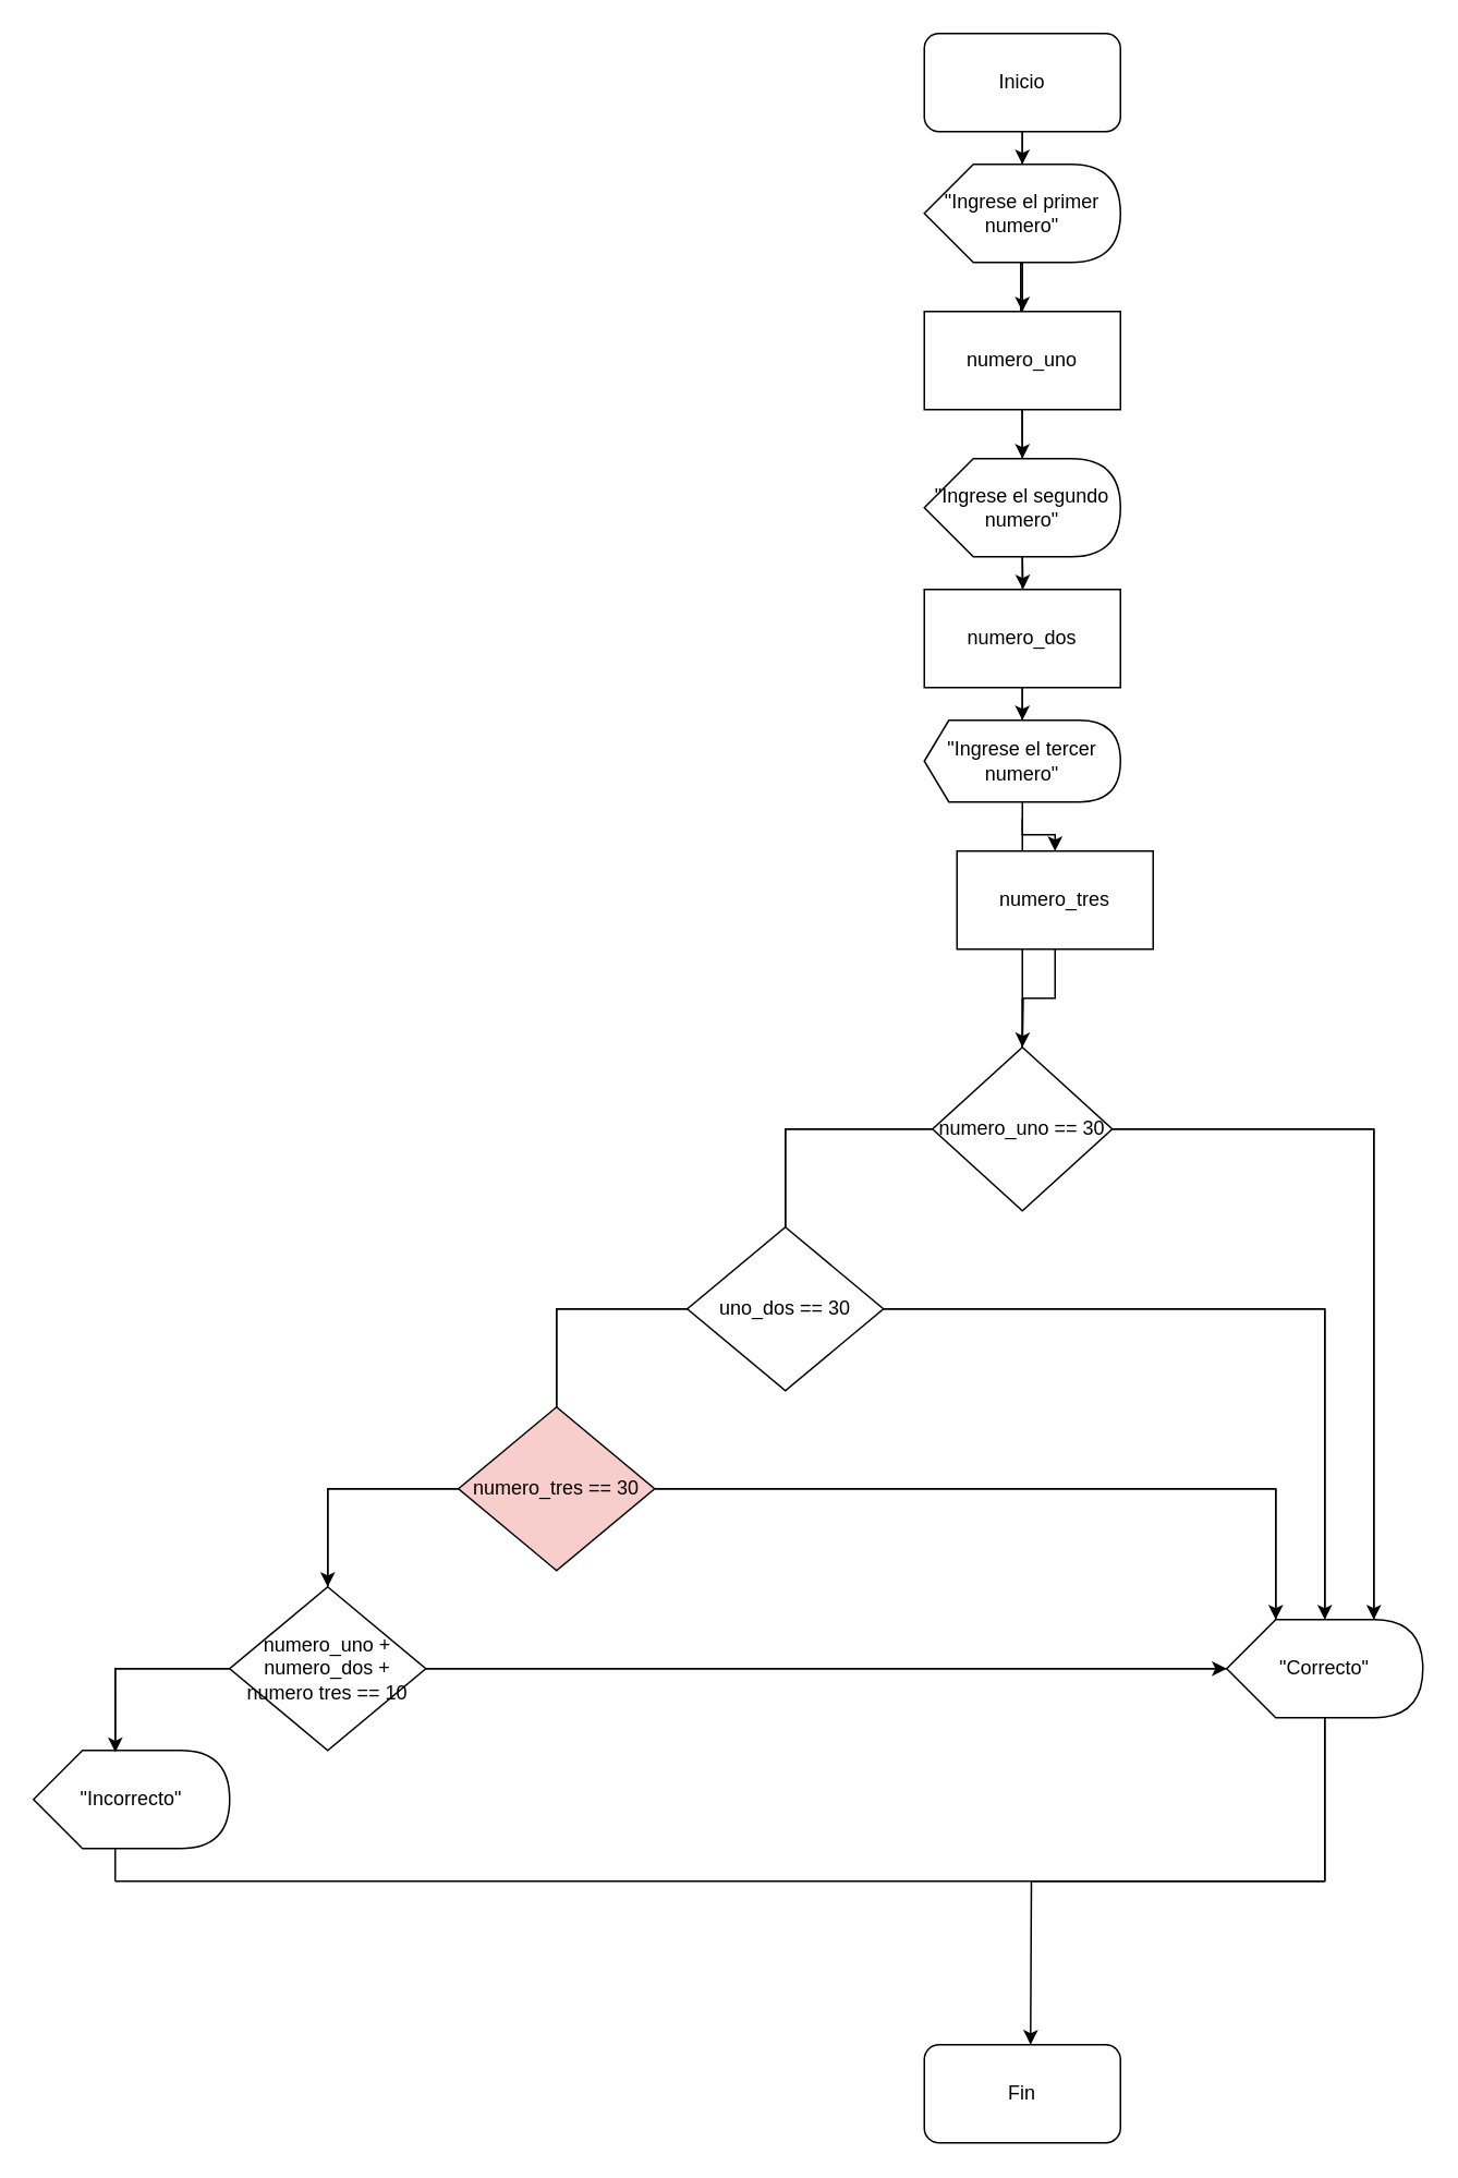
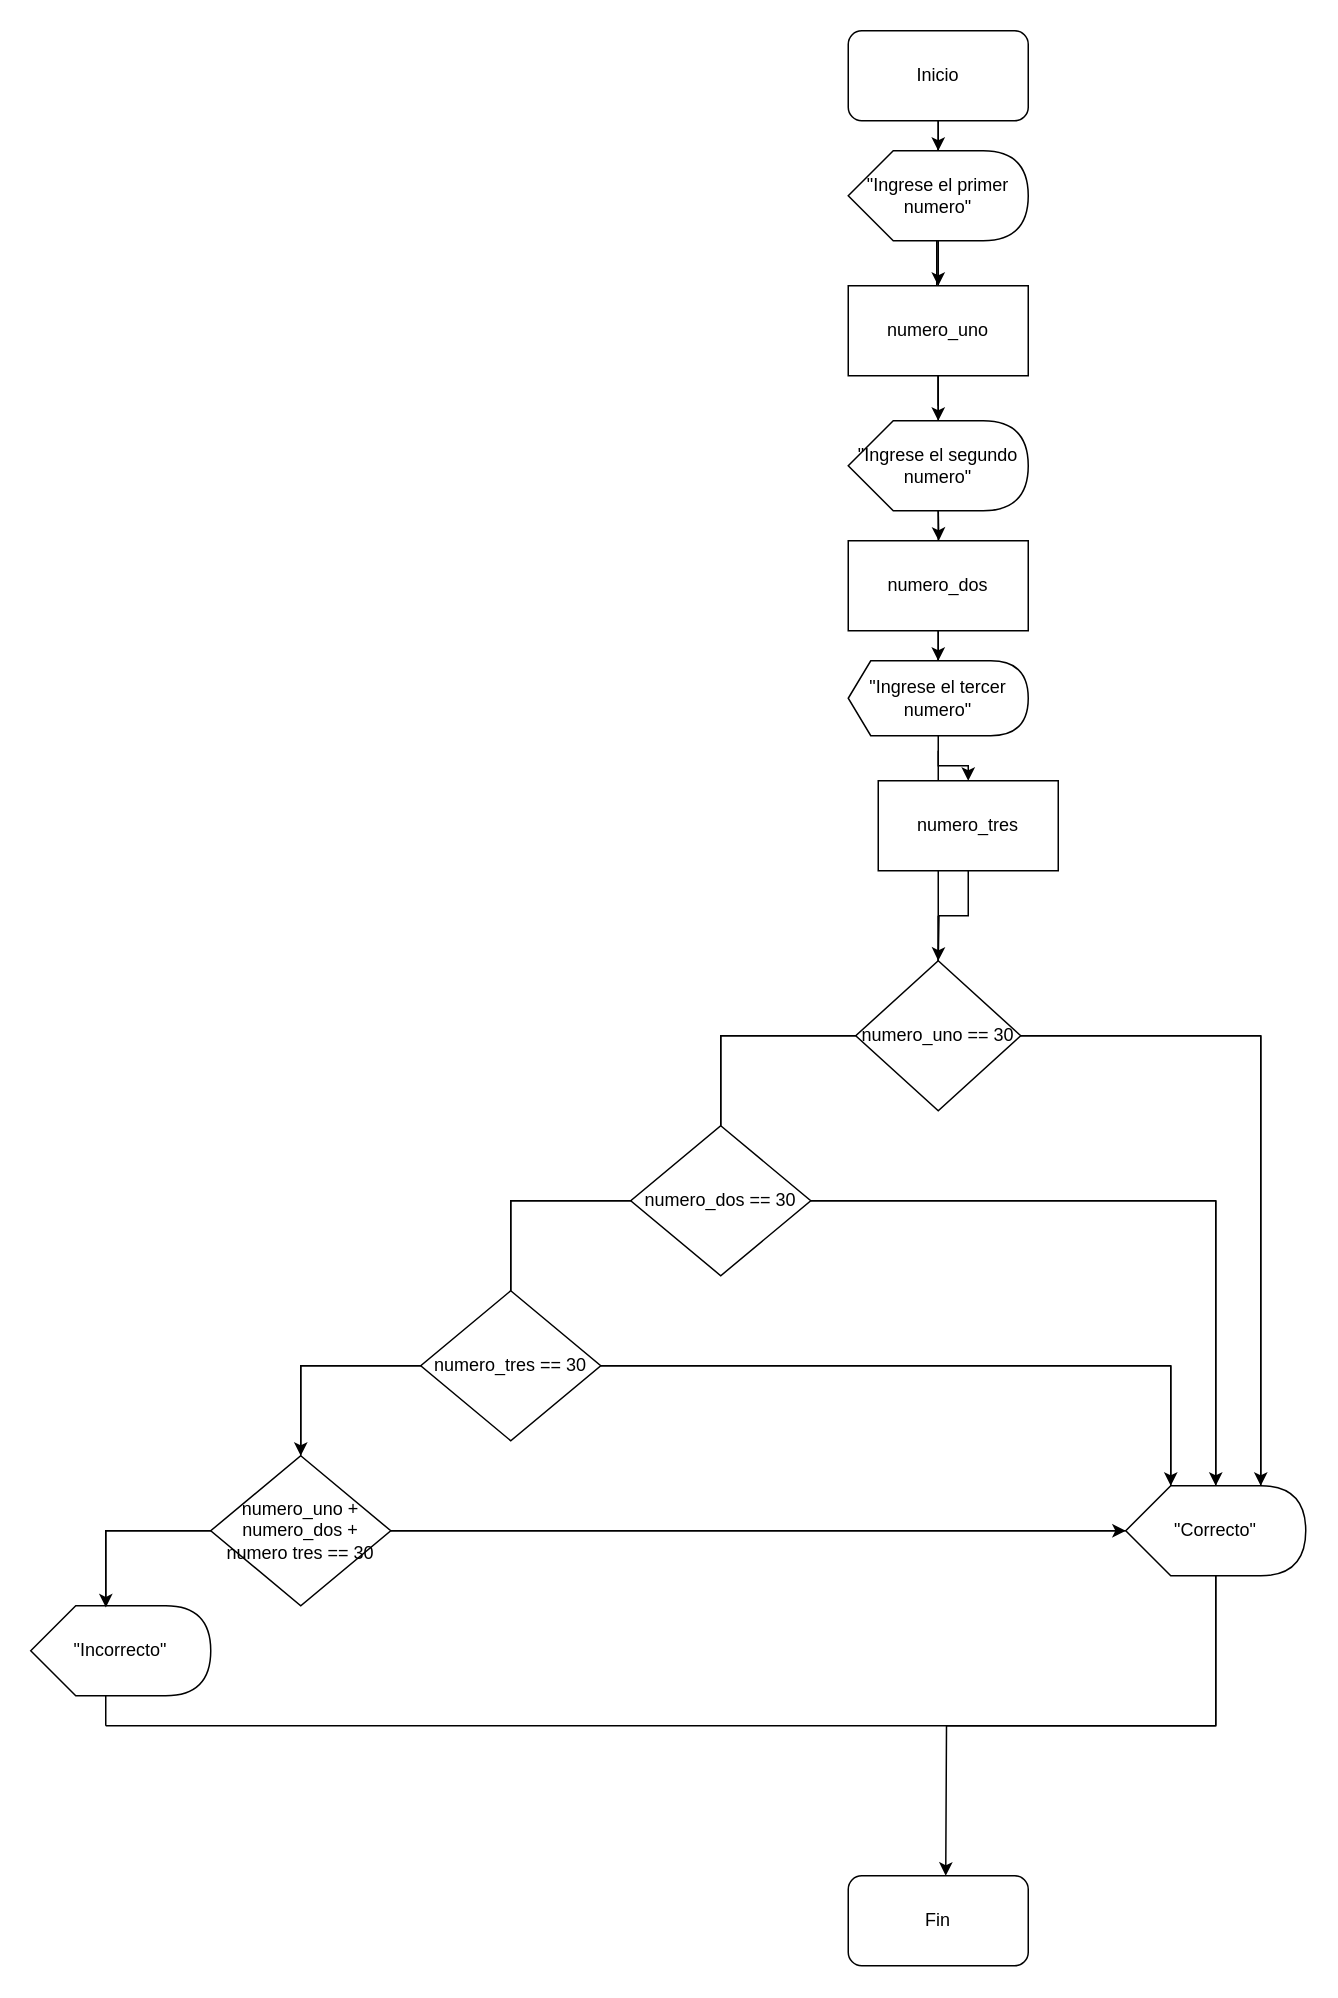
- <mxCell id="30" value="uno_dos == 30" style="rhombus;whiteSpace=wrap;html=1;" vertex="1" parent="1"><mxGeometry x="420" y="750" width="120" height="100" as="geometry" /></mxCell>
+ <mxCell id="30" value="numero_dos == 30" style="rhombus;whiteSpace=wrap;html=1;" vertex="1" parent="1"><mxGeometry x="420" y="750" width="120" height="100" as="geometry" /></mxCell>
- <mxCell id="36" value="numero_tres == 30" style="rhombus;whiteSpace=wrap;html=1;fillColor=#f8cecc;" vertex="1" parent="1"><mxGeometry x="280" y="860" width="120" height="100" as="geometry" /></mxCell>
+ <mxCell id="36" value="numero_tres == 30" style="rhombus;whiteSpace=wrap;html=1;" vertex="1" parent="1"><mxGeometry x="280" y="860" width="120" height="100" as="geometry" /></mxCell>
- <mxCell id="42" value="numero_uno + numero_dos + numero tres == 10" style="rhombus;whiteSpace=wrap;html=1;" vertex="1" parent="1"><mxGeometry x="140" y="970" width="120" height="100" as="geometry" /></mxCell>
+ <mxCell id="42" value="numero_uno + numero_dos + numero tres == 30" style="rhombus;whiteSpace=wrap;html=1;" vertex="1" parent="1"><mxGeometry x="140" y="970" width="120" height="100" as="geometry" /></mxCell>
